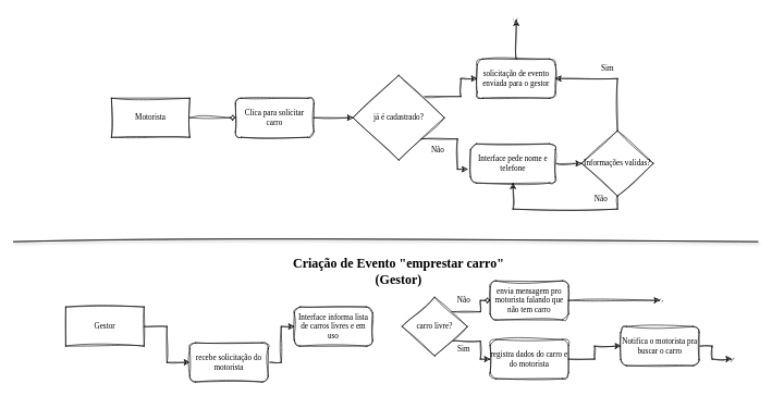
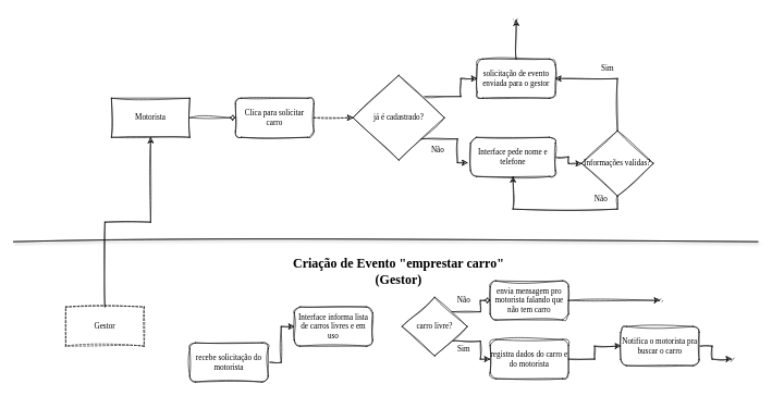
- <mxCell id="4" value="" style="edgeStyle=orthogonalEdgeStyle;rounded=0;hachureGap=4;orthogonalLoop=1;jettySize=auto;html=1;fontFamily=Architects Daughter;fontSource=https%3A%2F%2Ffonts.googleapis.com%2Fcss%3Ffamily%3DArchitects%2BDaughter;sketch=1;curveFitting=1;jiggle=2;" edge="1" parent="1" source="5" target="7"><mxGeometry relative="1" as="geometry" /></mxCell>
+ <mxCell id="4" value="" style="edgeStyle=orthogonalEdgeStyle;rounded=0;hachureGap=4;orthogonalLoop=1;jettySize=auto;html=1;fontFamily=Architects Daughter;fontSource=https%3A%2F%2Ffonts.googleapis.com%2Fcss%3Ffamily%3DArchitects%2BDaughter;sketch=1;curveFitting=1;jiggle=2;dashed=1;" edge="1" parent="1" source="5" target="7"><mxGeometry relative="1" as="geometry" /></mxCell>
- <mxCell id="12" value="Interface pede nome e telefone" style="rounded=1;whiteSpace=wrap;html=1;hachureGap=4;fontFamily=Architects Daughter;fontSource=https%3A%2F%2Ffonts.googleapis.com%2Fcss%3Ffamily%3DArchitects%2BDaughter;sketch=1;curveFitting=1;jiggle=2;" vertex="1" parent="1"><mxGeometry x="720" y="220" width="130" height="60" as="geometry" /></mxCell>
+ <mxCell id="12" value="Interface pede nome e telefone" style="rounded=1;whiteSpace=wrap;html=1;hachureGap=4;fontFamily=Architects Daughter;fontSource=https%3A%2F%2Ffonts.googleapis.com%2Fcss%3Ffamily%3DArchitects%2BDaughter;sketch=1;curveFitting=1;jiggle=2;" vertex="1" parent="1"><mxGeometry x="720" y="210" width="130" height="60" as="geometry" /></mxCell>
- <mxCell id="23" value="Gestor" style="rounded=0;whiteSpace=wrap;html=1;hachureGap=4;fontFamily=Architects Daughter;fontSource=https%3A%2F%2Ffonts.googleapis.com%2Fcss%3Ffamily%3DArchitects%2BDaughter;sketch=1;curveFitting=1;jiggle=2;" vertex="1" parent="1"><mxGeometry x="100" y="470" width="120" height="60" as="geometry" /></mxCell>
+ <mxCell id="23" value="Gestor" style="rounded=0;whiteSpace=wrap;html=1;hachureGap=4;fontFamily=Architects Daughter;fontSource=https%3A%2F%2Ffonts.googleapis.com%2Fcss%3Ffamily%3DArchitects%2BDaughter;sketch=1;curveFitting=1;jiggle=2;dashed=1;" vertex="1" parent="1"><mxGeometry x="100" y="470" width="120" height="60" as="geometry" /></mxCell>
- <mxCell id="22" value="" style="edgeStyle=orthogonalEdgeStyle;rounded=0;hachureGap=4;orthogonalLoop=1;jettySize=auto;html=1;fontFamily=Architects Daughter;fontSource=https%3A%2F%2Ffonts.googleapis.com%2Fcss%3Ffamily%3DArchitects%2BDaughter;sketch=1;curveFitting=1;jiggle=2;" edge="1" parent="1" source="23" target="25"><mxGeometry relative="1" as="geometry" /></mxCell>
+ <mxCell id="22" value="" style="edgeStyle=orthogonalEdgeStyle;rounded=0;hachureGap=4;orthogonalLoop=1;jettySize=auto;html=1;fontFamily=Architects Daughter;fontSource=https%3A%2F%2Ffonts.googleapis.com%2Fcss%3Ffamily%3DArchitects%2BDaughter;sketch=1;curveFitting=1;jiggle=2;" edge="1" parent="1" source="23" target="3"><mxGeometry relative="1" as="geometry" /></mxCell>
